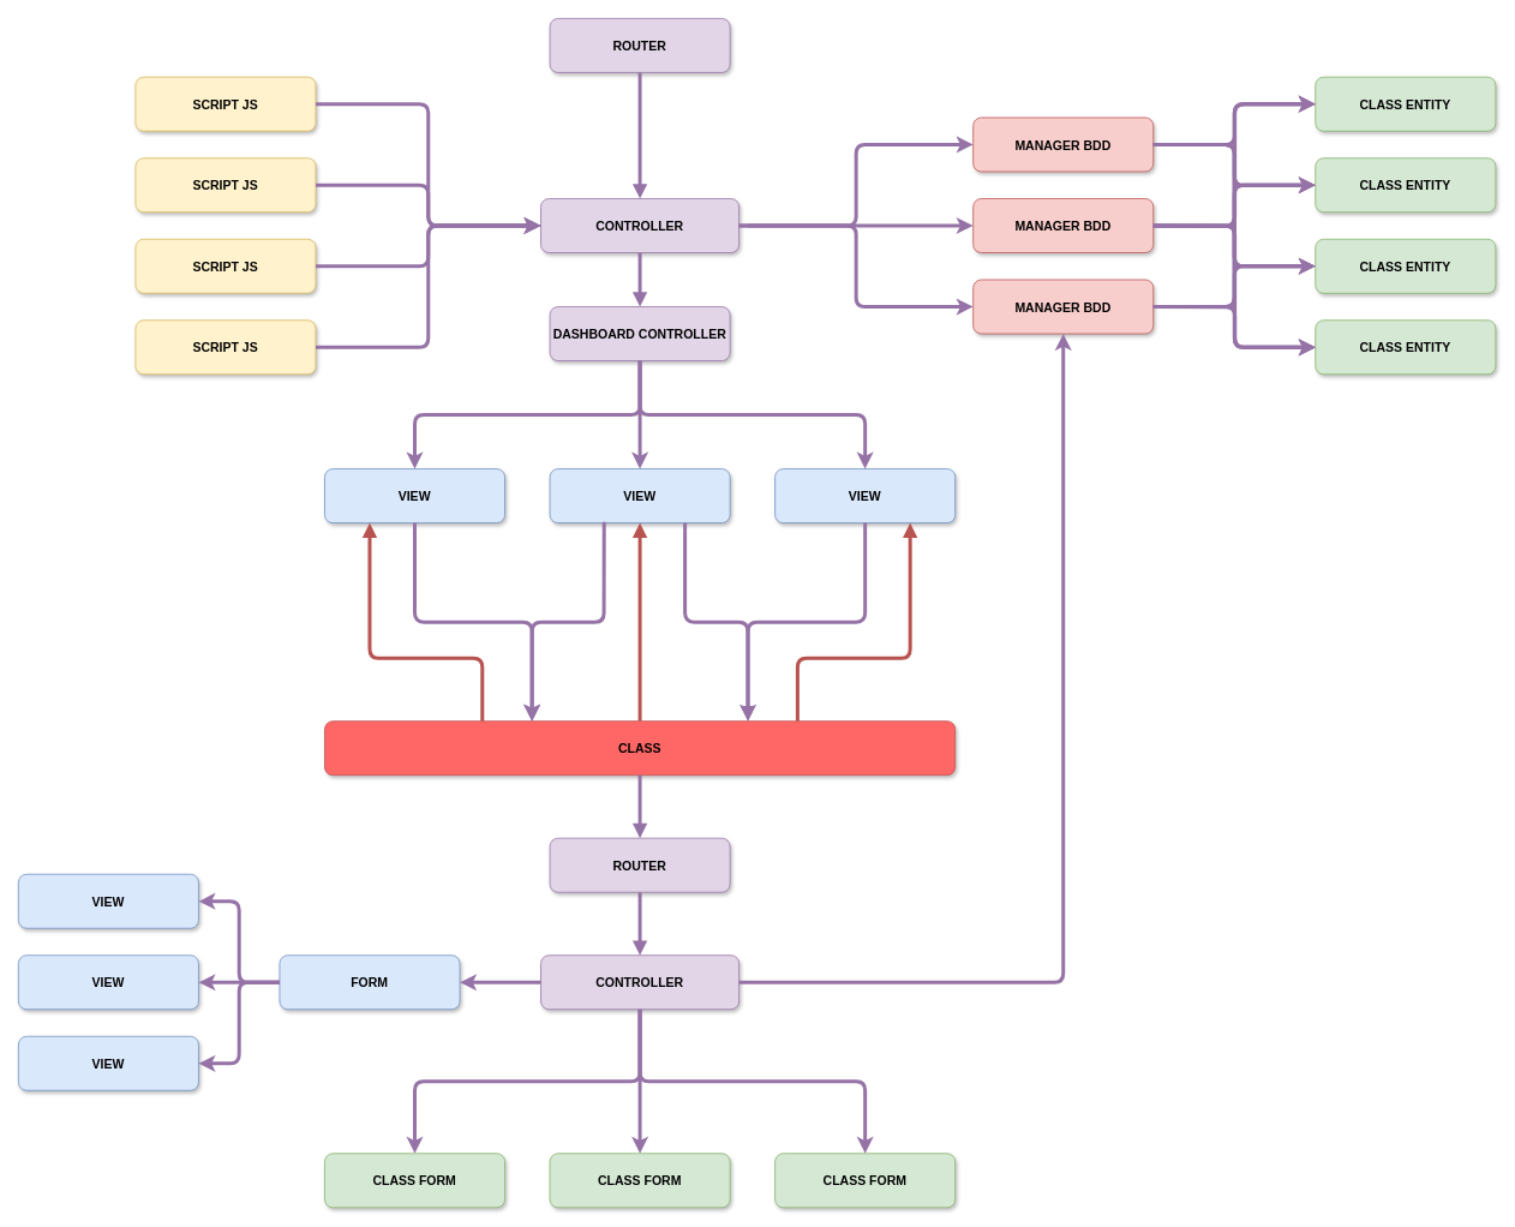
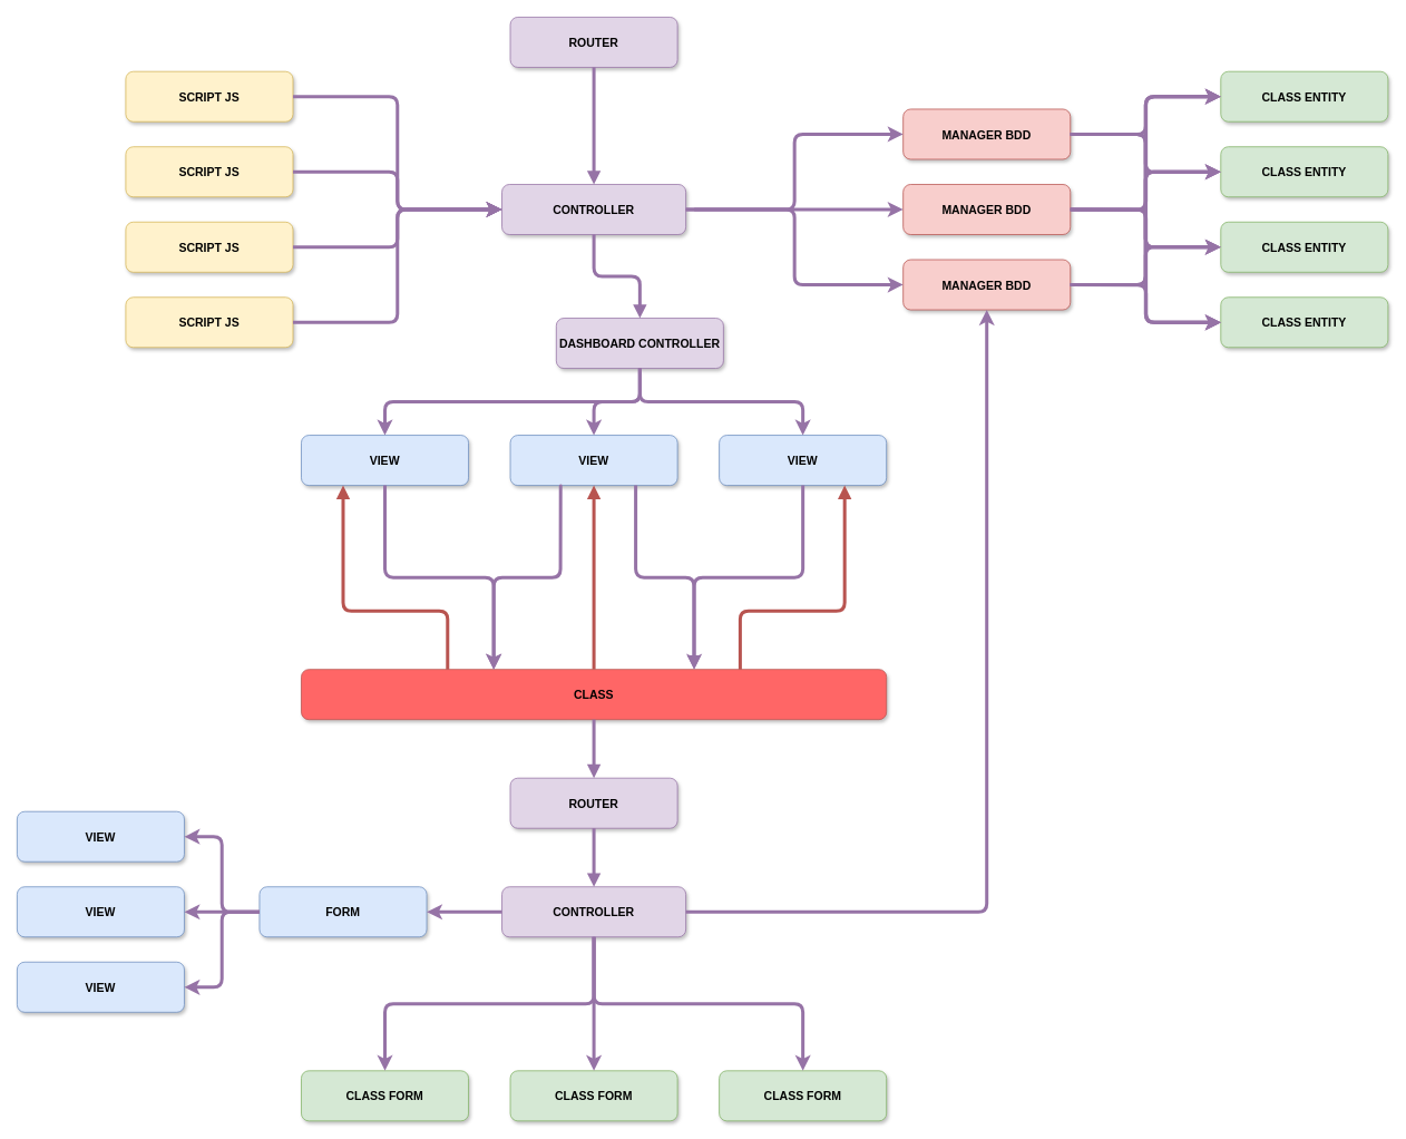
- <mxCell id="4" value="DASHBOARD CONTROLLER" style="rounded=1;fillColor=#e1d5e7;strokeColor=#9673a6;shadow=1;fontStyle=1;fontSize=14;" parent="1" vertex="1"><mxGeometry x="610" y="340" width="200" height="60" as="geometry" /></mxCell>
+ <mxCell id="4" value="DASHBOARD CONTROLLER" style="rounded=1;fillColor=#e1d5e7;strokeColor=#9673a6;shadow=1;fontStyle=1;fontSize=14;" parent="1" vertex="1"><mxGeometry x="665" y="380" width="200" height="60" as="geometry" /></mxCell>
